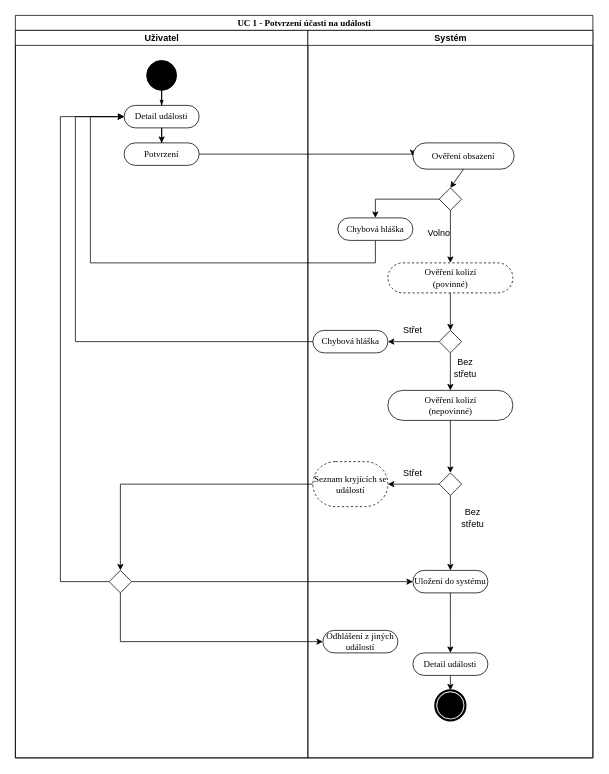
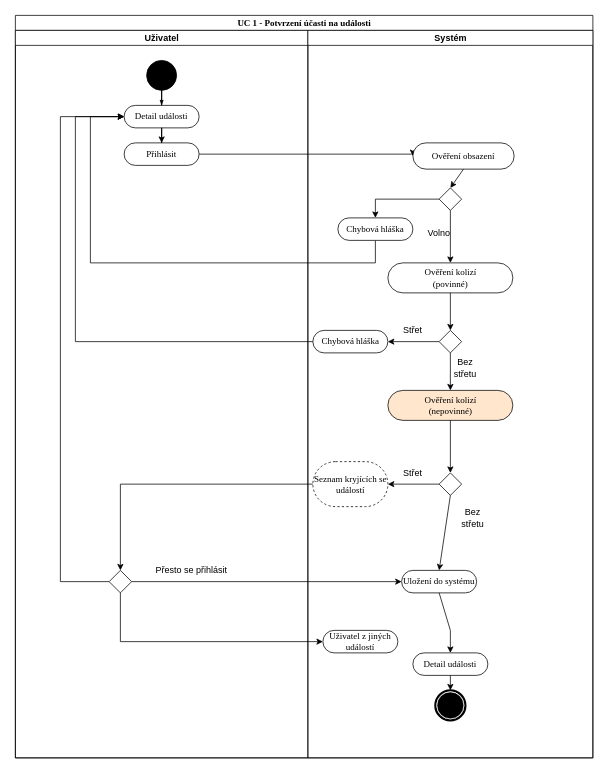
- <mxCell id="11" value="Potvrzení" style="rounded=1;whiteSpace=wrap;html=1;shadow=0;comic=0;labelBackgroundColor=none;strokeWidth=1;fontFamily=Verdana;fontSize=12;align=center;arcSize=50;" parent="7" vertex="1"><mxGeometry x="145" y="150" width="100" height="30" as="geometry" /></mxCell>
+ <mxCell id="11" value="Přihlásit" style="rounded=1;whiteSpace=wrap;html=1;shadow=0;comic=0;labelBackgroundColor=none;strokeWidth=1;fontFamily=Verdana;fontSize=12;align=center;arcSize=50;" parent="7" vertex="1"><mxGeometry x="145" y="150" width="100" height="30" as="geometry" /></mxCell>
- <mxCell id="38" value="Ověření kolizí&lt;br&gt;(povinné)" style="rounded=1;whiteSpace=wrap;html=1;shadow=0;comic=0;labelBackgroundColor=none;strokeWidth=1;fontFamily=Verdana;fontSize=12;align=center;arcSize=50;dashed=1;" vertex="1" parent="16"><mxGeometry x="106.66" y="310" width="166.67" height="40" as="geometry" /></mxCell>
+ <mxCell id="38" value="Ověření kolizí&lt;br&gt;(povinné)" style="rounded=1;whiteSpace=wrap;html=1;shadow=0;comic=0;labelBackgroundColor=none;strokeWidth=1;fontFamily=Verdana;fontSize=12;align=center;arcSize=50;" vertex="1" parent="16"><mxGeometry x="106.66" y="310" width="166.67" height="40" as="geometry" /></mxCell>
- <mxCell id="23" value="Ověření kolizí&lt;br&gt;(nepovinné)" style="rounded=1;whiteSpace=wrap;html=1;shadow=0;comic=0;labelBackgroundColor=none;strokeWidth=1;fontFamily=Verdana;fontSize=12;align=center;arcSize=50;" parent="16" vertex="1"><mxGeometry x="106.66" y="480" width="166.67" height="40" as="geometry" /></mxCell>
+ <mxCell id="23" value="Ověření kolizí&lt;br&gt;(nepovinné)" style="rounded=1;whiteSpace=wrap;html=1;shadow=0;comic=0;labelBackgroundColor=none;strokeWidth=1;fontFamily=Verdana;fontSize=12;align=center;arcSize=50;fillColor=#ffe6cc;" parent="16" vertex="1"><mxGeometry x="106.66" y="480" width="166.67" height="40" as="geometry" /></mxCell>
+ <mxCell id="14" value="Přesto se přihlásit" style="text;html=1;strokeColor=none;fillColor=none;align=center;verticalAlign=middle;whiteSpace=wrap;rounded=0;" parent="7" vertex="1"><mxGeometry x="180" y="710" width="110" height="20" as="geometry" /></mxCell>
- <mxCell id="30" value="Uložení do systému" style="rounded=1;whiteSpace=wrap;html=1;shadow=0;comic=0;labelBackgroundColor=none;strokeWidth=1;fontFamily=Verdana;fontSize=12;align=center;arcSize=50;" parent="16" vertex="1"><mxGeometry x="140" y="720" width="100" height="30" as="geometry" /></mxCell>
+ <mxCell id="30" value="Uložení do systému" style="rounded=1;whiteSpace=wrap;html=1;shadow=0;comic=0;labelBackgroundColor=none;strokeWidth=1;fontFamily=Verdana;fontSize=12;align=center;arcSize=50;" parent="16" vertex="1"><mxGeometry x="125" y="720" width="100" height="30" as="geometry" /></mxCell>
- <mxCell id="31" value="Odhlášení z jiných událostí" style="rounded=1;whiteSpace=wrap;html=1;shadow=0;comic=0;labelBackgroundColor=none;strokeWidth=1;fontFamily=Verdana;fontSize=12;align=center;arcSize=50;" parent="16" vertex="1"><mxGeometry x="20" y="800" width="100" height="30" as="geometry" /></mxCell>
+ <mxCell id="31" value="Uživatel z jiných událostí" style="rounded=1;whiteSpace=wrap;html=1;shadow=0;comic=0;labelBackgroundColor=none;strokeWidth=1;fontFamily=Verdana;fontSize=12;align=center;arcSize=50;" parent="16" vertex="1"><mxGeometry x="20" y="800" width="100" height="30" as="geometry" /></mxCell>
